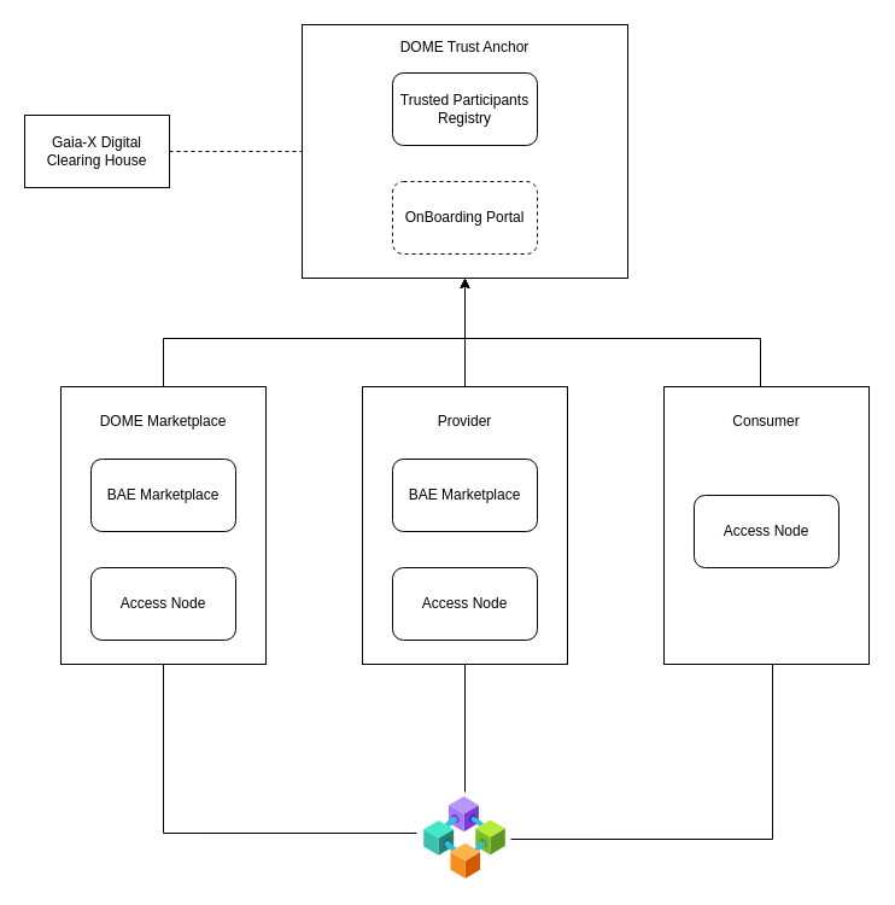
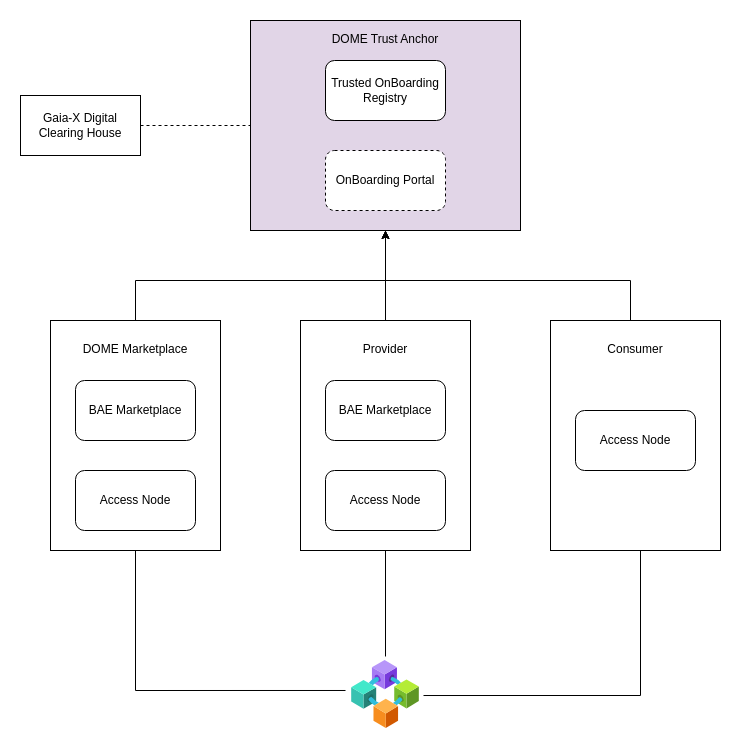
- <mxCell id="8" value="Trusted Participants Registry" style="rounded=1;whiteSpace=wrap;html=1;" vertex="1" parent="6"><mxGeometry x="305" y="40" width="120" height="60" as="geometry" /></mxCell>
+ <mxCell id="8" value="Trusted OnBoarding Registry" style="rounded=1;whiteSpace=wrap;html=1;" vertex="1" parent="6"><mxGeometry x="305" y="40" width="120" height="60" as="geometry" /></mxCell>
- <mxCell id="7" value="&lt;div&gt;&lt;br&gt;&lt;/div&gt;&lt;div&gt;DOME Trust Anchor&lt;/div&gt;&lt;div&gt;&lt;br&gt;&lt;/div&gt;&lt;div&gt;&lt;br&gt;&lt;/div&gt;&lt;div&gt;&lt;br&gt;&lt;/div&gt;&lt;div&gt;&lt;br&gt;&lt;/div&gt;&lt;div&gt;&lt;br&gt;&lt;/div&gt;&lt;div&gt;&lt;br&gt;&lt;/div&gt;&lt;div&gt;&lt;br&gt;&lt;/div&gt;&lt;div&gt;&lt;br&gt;&lt;/div&gt;&lt;div&gt;&lt;br&gt;&lt;/div&gt;&lt;div&gt;&lt;br&gt;&lt;/div&gt;&lt;div&gt;&lt;br&gt;&lt;/div&gt;&lt;div&gt;&lt;br&gt;&lt;/div&gt;&lt;div&gt;&lt;br&gt;&lt;/div&gt;" style="rounded=0;whiteSpace=wrap;html=1;" vertex="1" parent="6"><mxGeometry x="230" width="270" height="210" as="geometry" /></mxCell>
+ <mxCell id="7" value="&lt;div&gt;&lt;br&gt;&lt;/div&gt;&lt;div&gt;DOME Trust Anchor&lt;/div&gt;&lt;div&gt;&lt;br&gt;&lt;/div&gt;&lt;div&gt;&lt;br&gt;&lt;/div&gt;&lt;div&gt;&lt;br&gt;&lt;/div&gt;&lt;div&gt;&lt;br&gt;&lt;/div&gt;&lt;div&gt;&lt;br&gt;&lt;/div&gt;&lt;div&gt;&lt;br&gt;&lt;/div&gt;&lt;div&gt;&lt;br&gt;&lt;/div&gt;&lt;div&gt;&lt;br&gt;&lt;/div&gt;&lt;div&gt;&lt;br&gt;&lt;/div&gt;&lt;div&gt;&lt;br&gt;&lt;/div&gt;&lt;div&gt;&lt;br&gt;&lt;/div&gt;&lt;div&gt;&lt;br&gt;&lt;/div&gt;&lt;div&gt;&lt;br&gt;&lt;/div&gt;" style="rounded=0;whiteSpace=wrap;html=1;fillColor=#e1d5e7;" vertex="1" parent="6"><mxGeometry x="230" width="270" height="210" as="geometry" /></mxCell>
